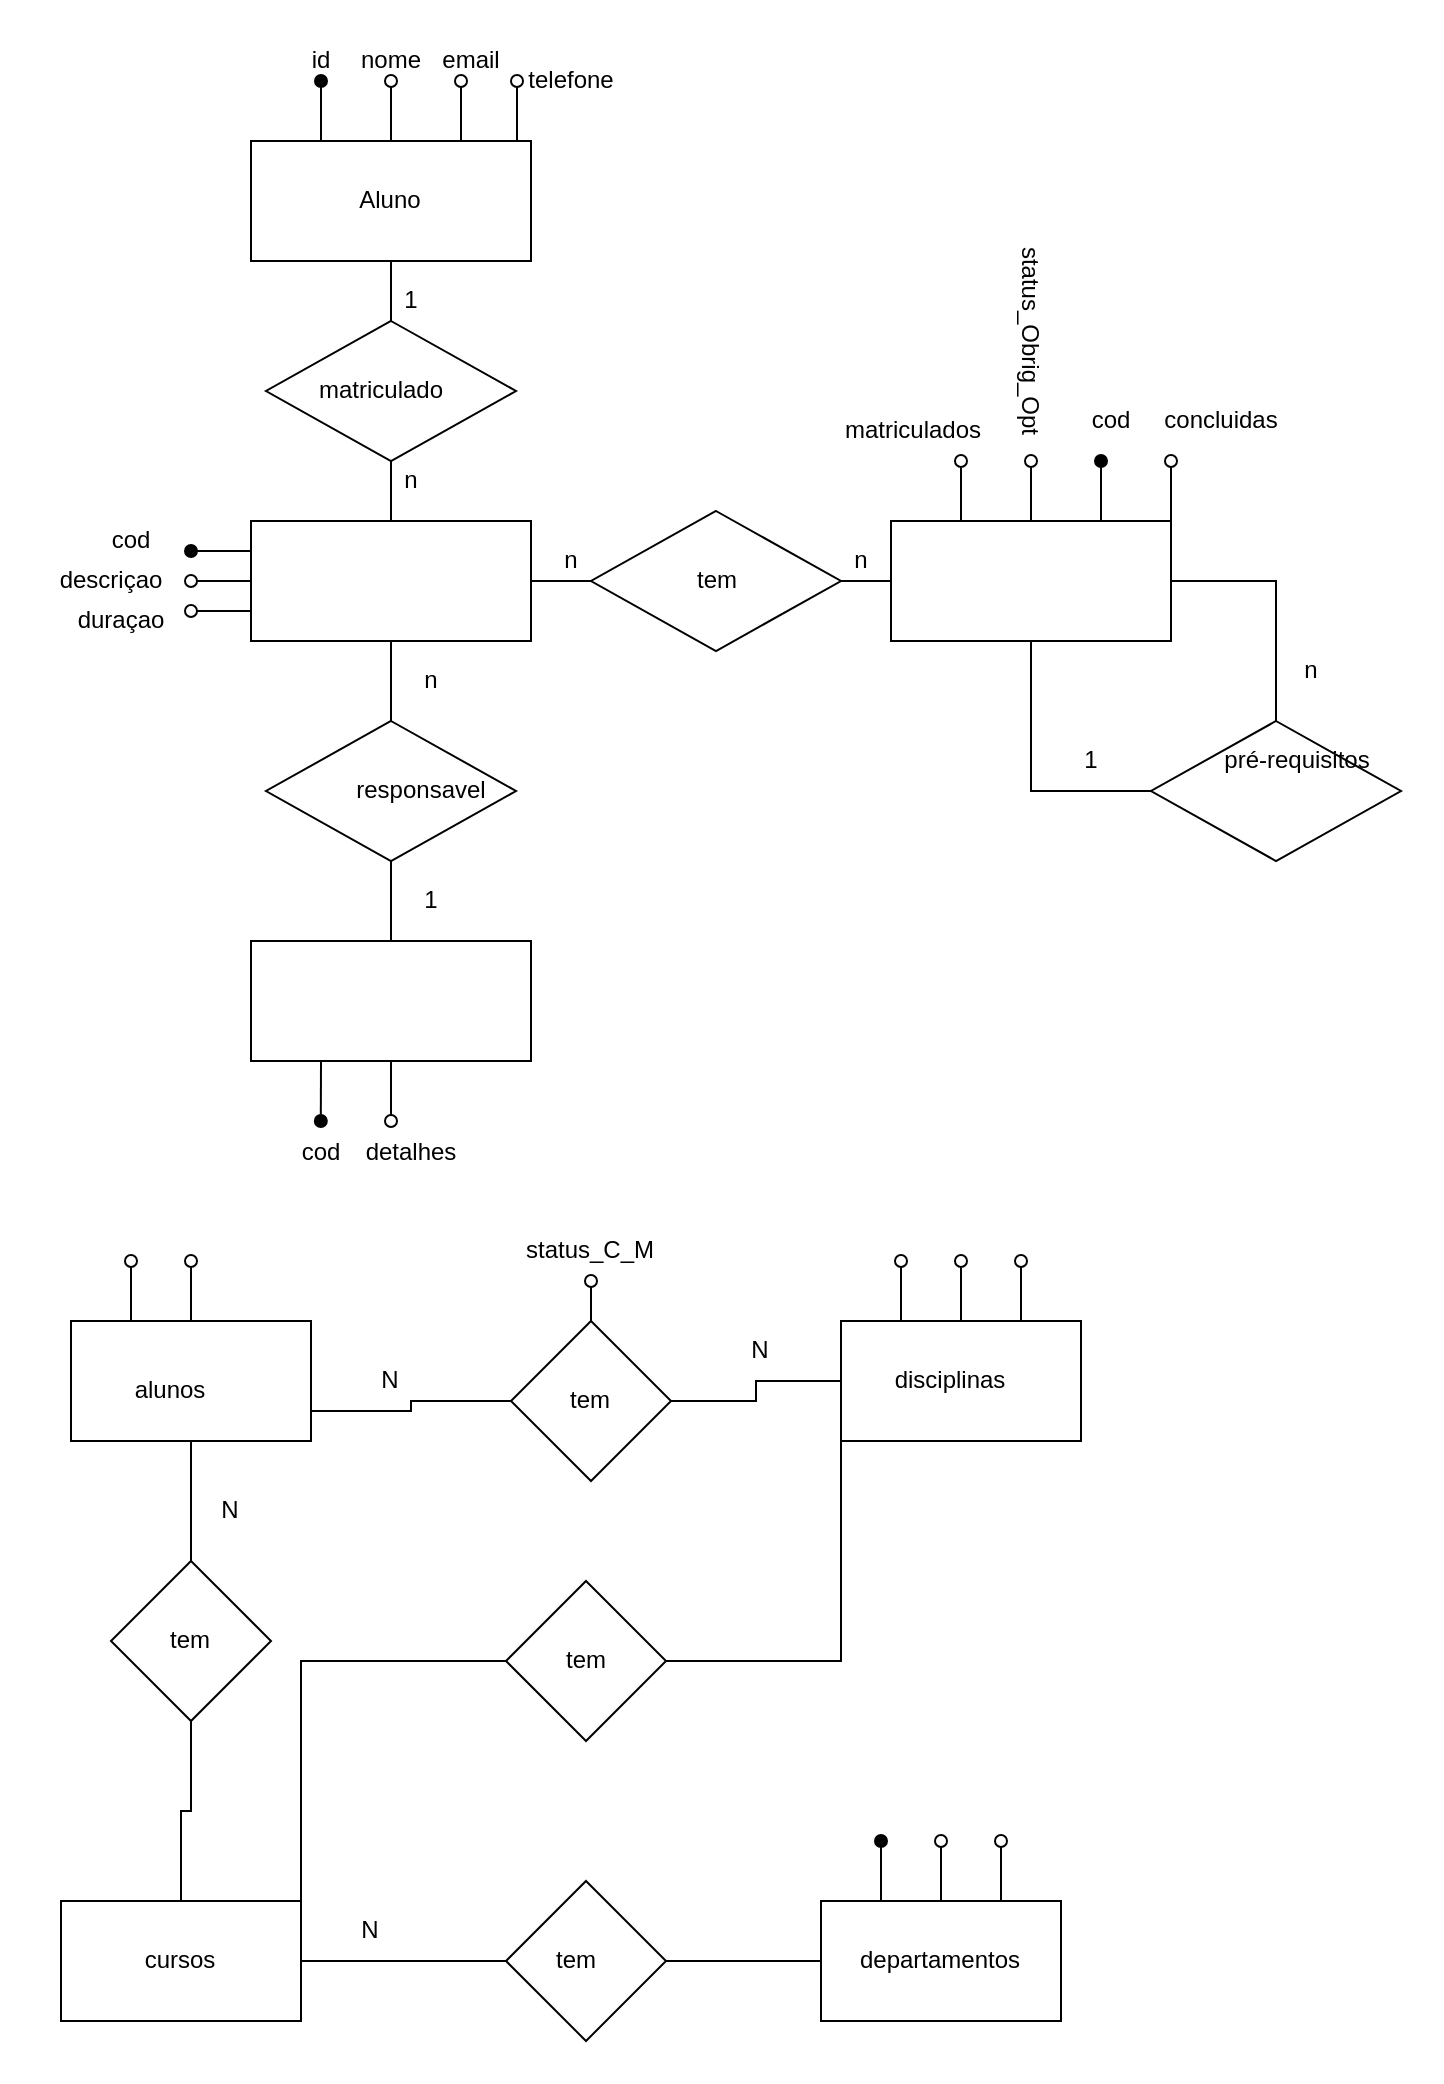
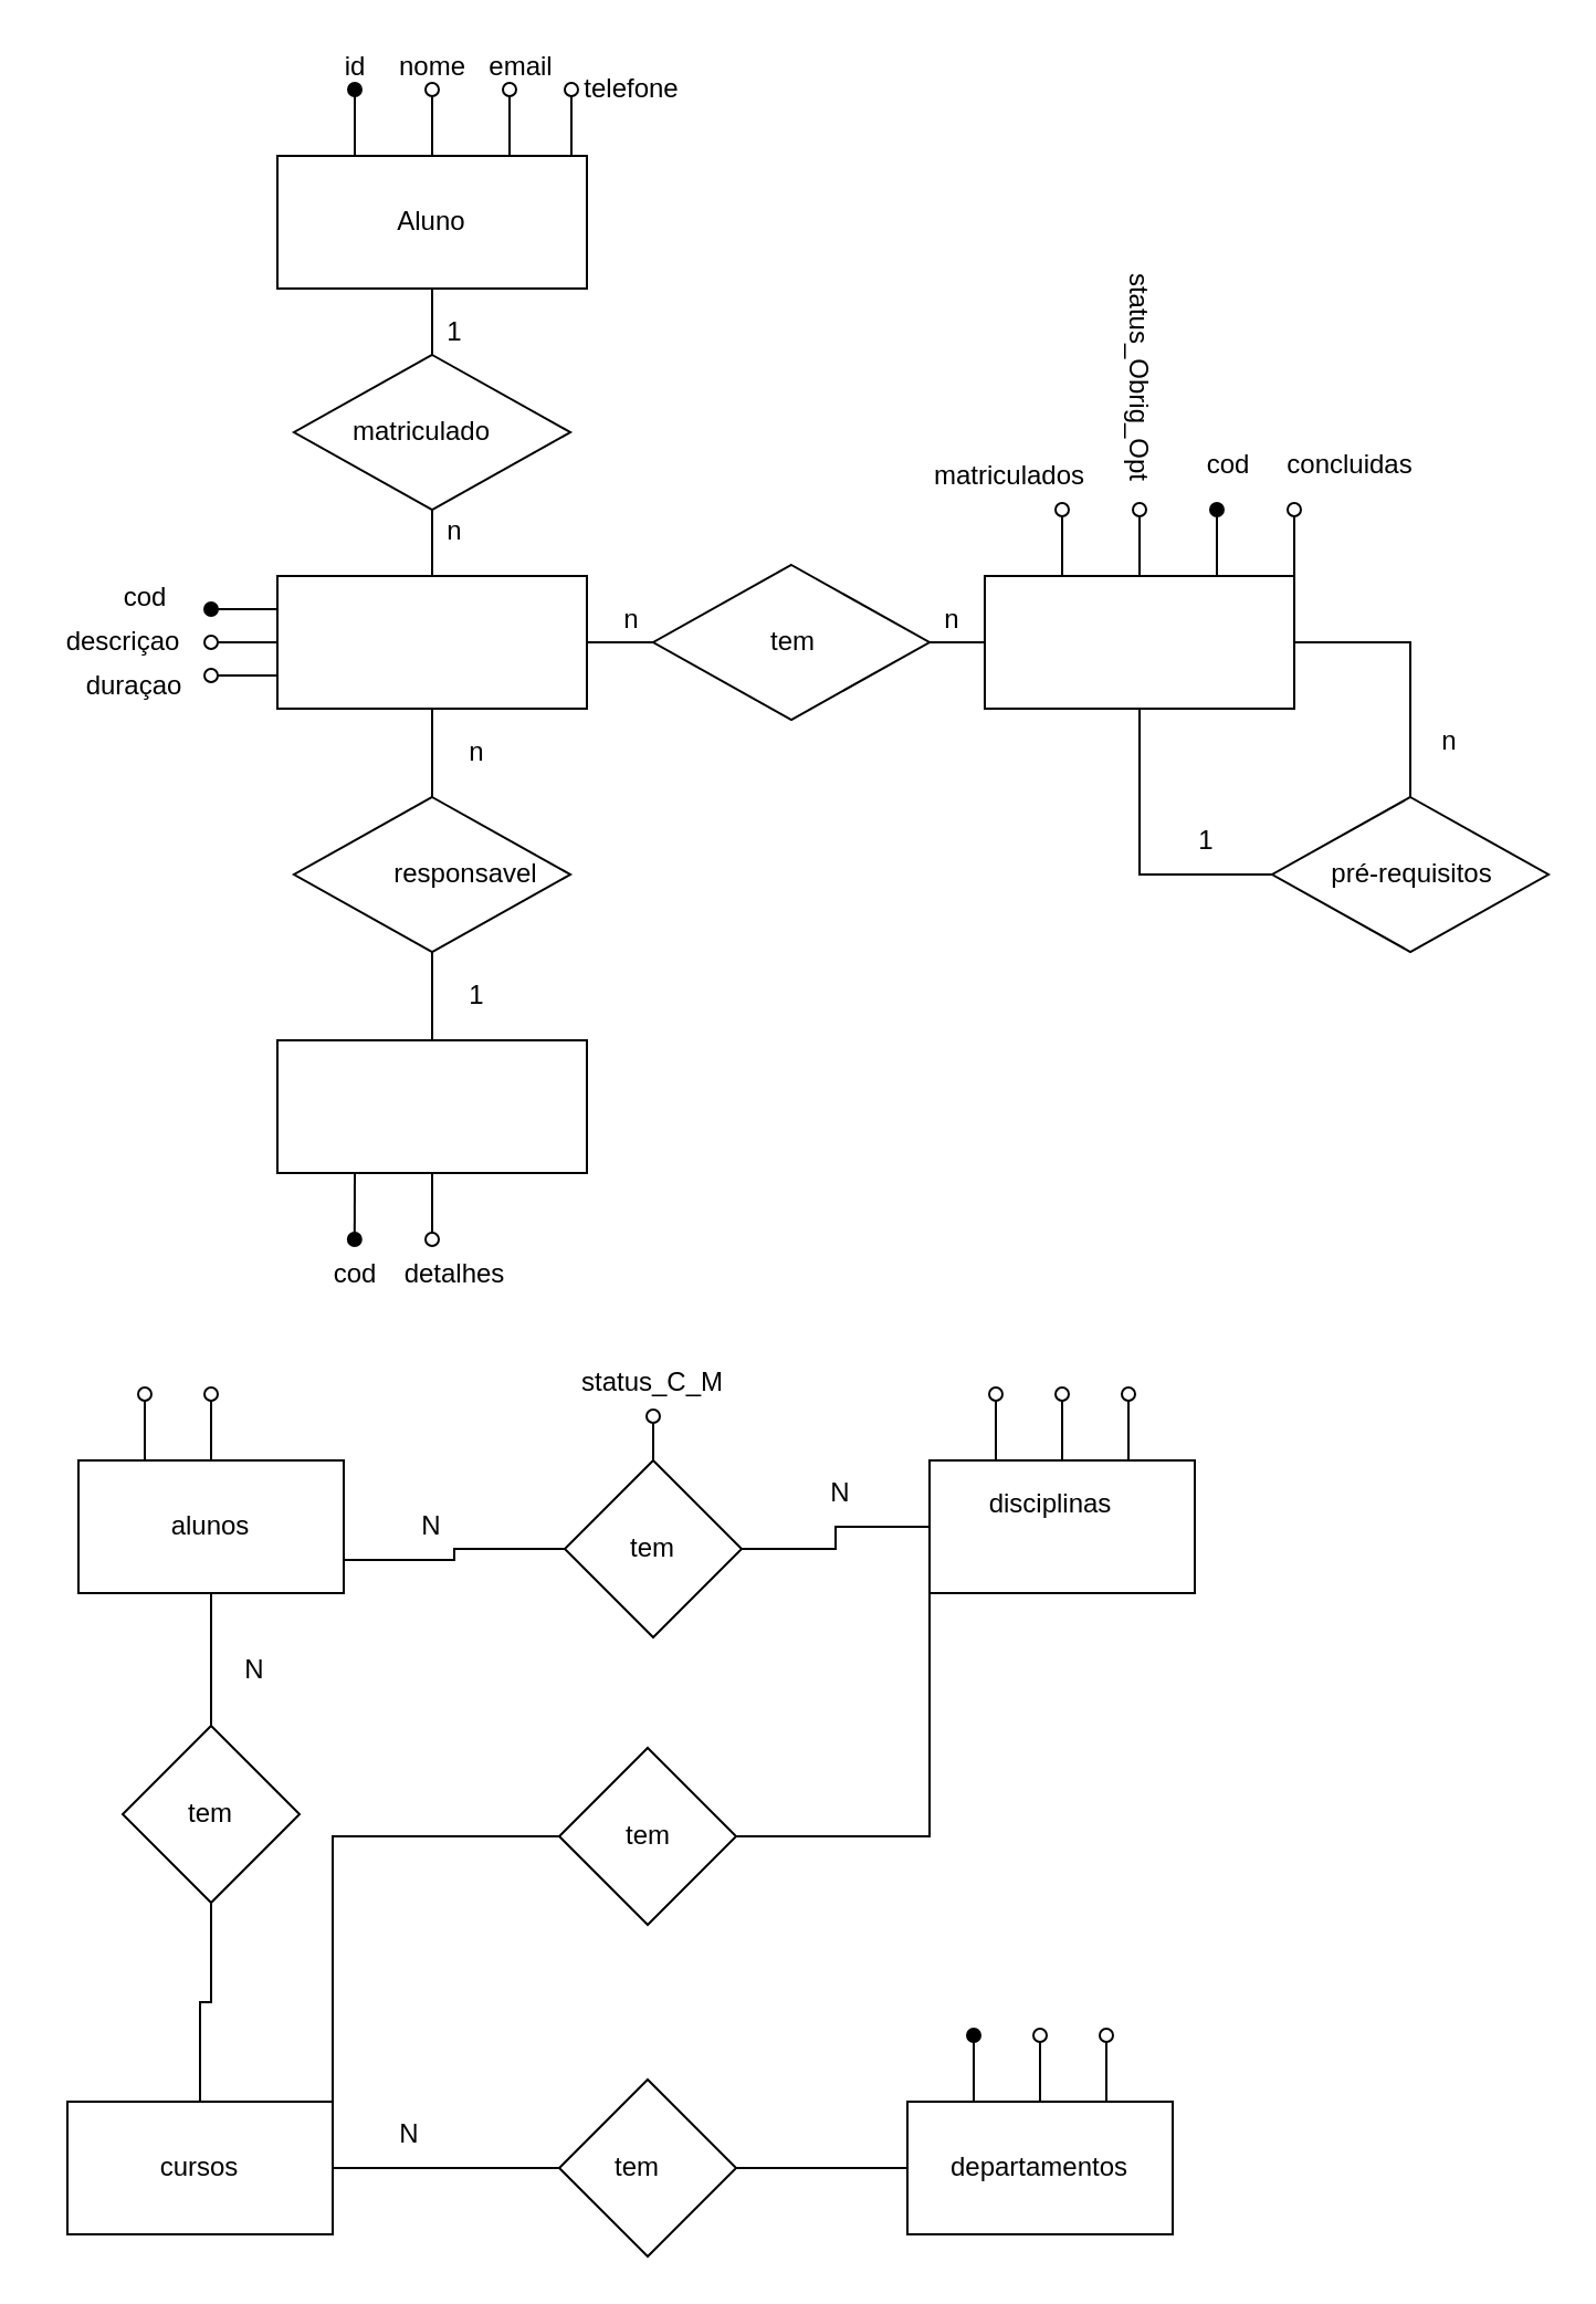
- <mxCell id="39" value="pré-requisitos" style="text;html=1;align=center;verticalAlign=middle;resizable=0;points=[];autosize=1;strokeColor=none;fillColor=none;" parent="1" vertex="1"><mxGeometry x="602.5" y="370" width="90" height="20" as="geometry" /></mxCell>
+ <mxCell id="39" value="pré-requisitos" style="text;html=1;align=center;verticalAlign=middle;resizable=0;points=[];autosize=1;strokeColor=none;fillColor=none;" parent="1" vertex="1"><mxGeometry x="592.5" y="385" width="90" height="20" as="geometry" /></mxCell>
- <mxCell id="69" value="disciplinas" style="text;html=1;strokeColor=none;fillColor=none;align=center;verticalAlign=middle;whiteSpace=wrap;rounded=0;" vertex="1" parent="1"><mxGeometry x="445" y="675" width="60" height="30" as="geometry" /></mxCell>
+ <mxCell id="69" value="disciplinas" style="text;html=1;strokeColor=none;fillColor=none;align=center;verticalAlign=middle;whiteSpace=wrap;rounded=0;" vertex="1" parent="1"><mxGeometry x="445" y="665" width="60" height="30" as="geometry" /></mxCell>
- <mxCell id="68" value="alunos" style="text;html=1;strokeColor=none;fillColor=none;align=center;verticalAlign=middle;whiteSpace=wrap;rounded=0;" vertex="1" parent="1"><mxGeometry x="55" y="680" width="60" height="30" as="geometry" /></mxCell>
+ <mxCell id="68" value="alunos" style="text;html=1;strokeColor=none;fillColor=none;align=center;verticalAlign=middle;whiteSpace=wrap;rounded=0;" vertex="1" parent="1"><mxGeometry x="65" y="675" width="60" height="30" as="geometry" /></mxCell>
